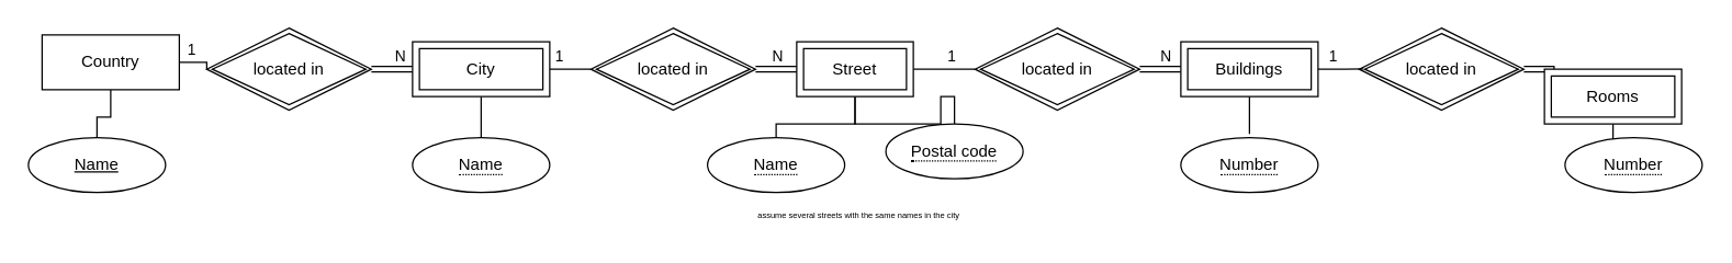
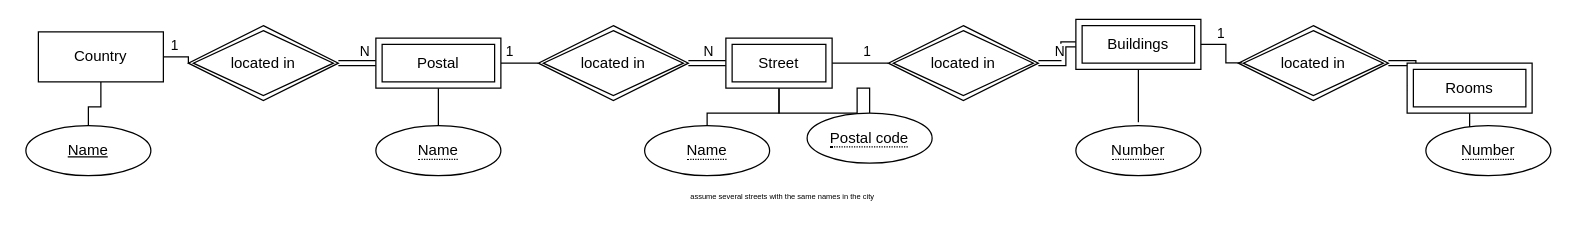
- <mxCell id="12" value="City" style="shape=ext;margin=3;double=1;whiteSpace=wrap;html=1;align=center;" parent="1" vertex="1"><mxGeometry x="300" y="30" width="100" height="40" as="geometry" /></mxCell>
+ <mxCell id="12" value="Postal" style="shape=ext;margin=3;double=1;whiteSpace=wrap;html=1;align=center;" parent="1" vertex="1"><mxGeometry x="300" y="30" width="100" height="40" as="geometry" /></mxCell>
- <mxCell id="24" value="Buildings" style="shape=ext;margin=3;double=1;whiteSpace=wrap;html=1;align=center;" parent="1" vertex="1"><mxGeometry x="860" y="30" width="100" height="40" as="geometry" /></mxCell>
+ <mxCell id="24" value="Buildings" style="shape=ext;margin=3;double=1;whiteSpace=wrap;html=1;align=center;" parent="1" vertex="1"><mxGeometry x="860" y="15" width="100" height="40" as="geometry" /></mxCell>
